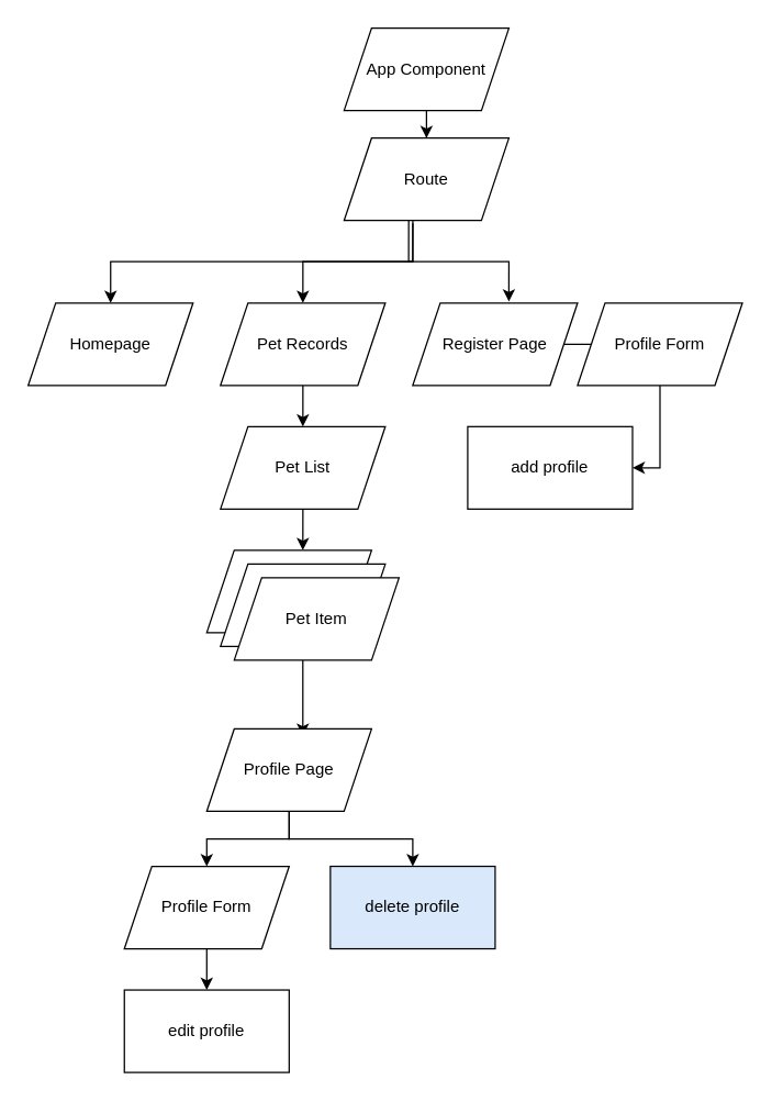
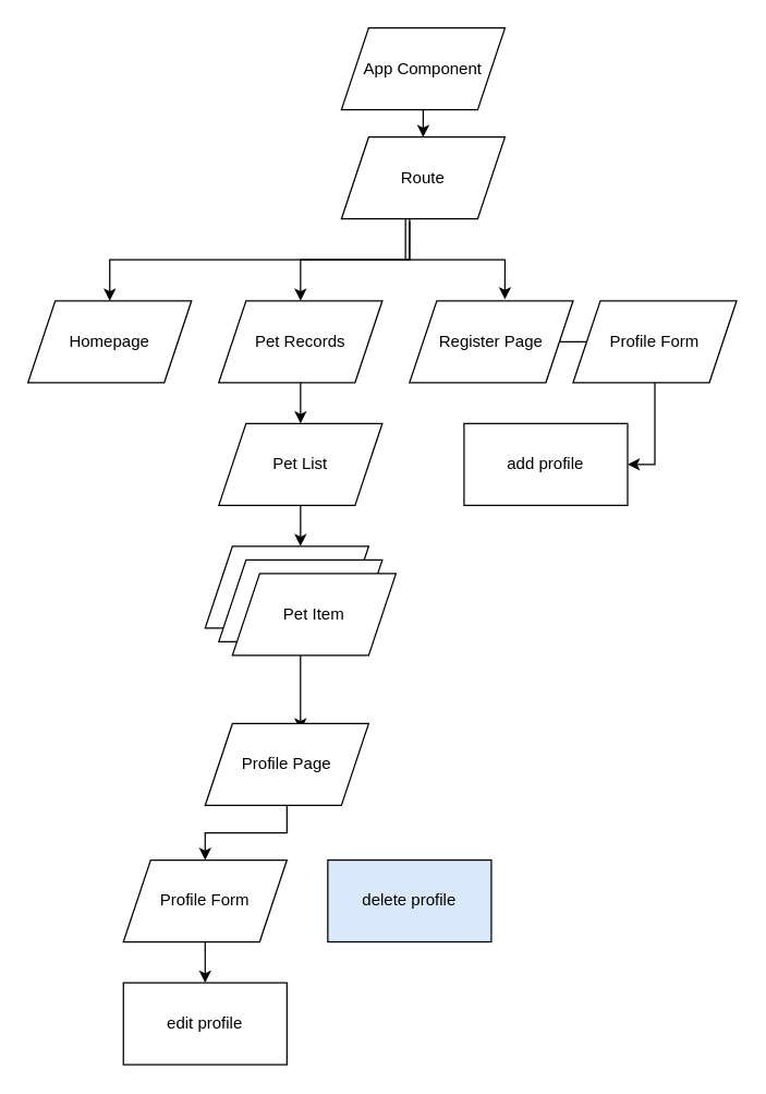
- <mxCell id="19" style="edgeStyle=orthogonalEdgeStyle;rounded=0;orthogonalLoop=1;jettySize=auto;html=1;entryX=0.5;entryY=0;entryDx=0;entryDy=0;" edge="1" parent="1" source="21" target="22"><mxGeometry relative="1" as="geometry" /></mxCell>
